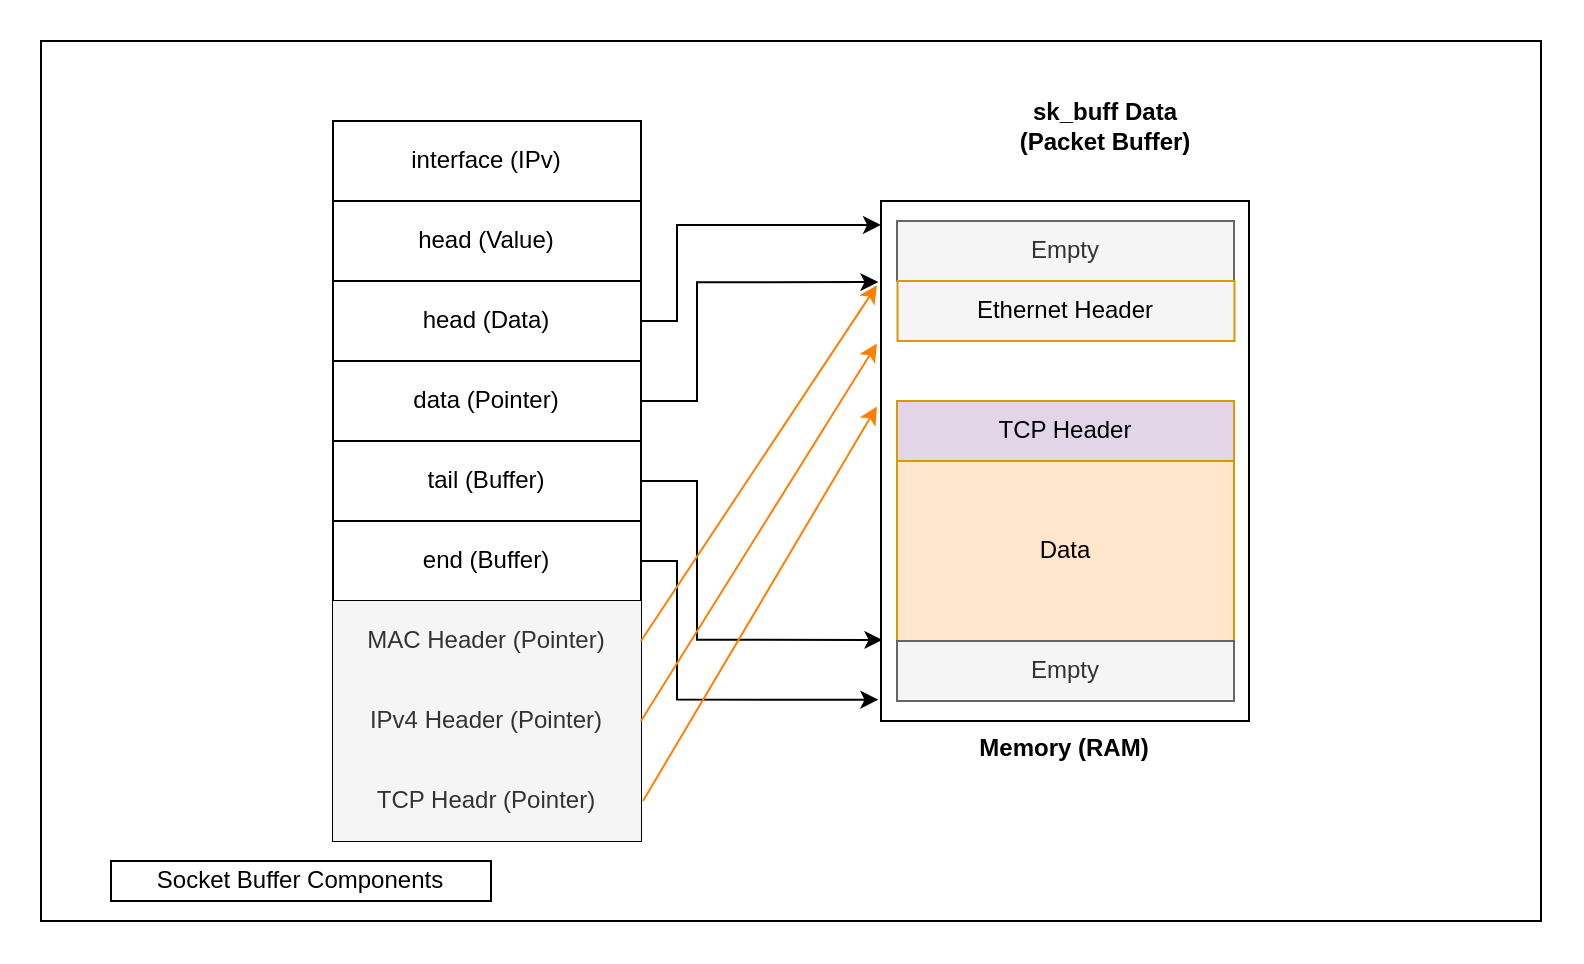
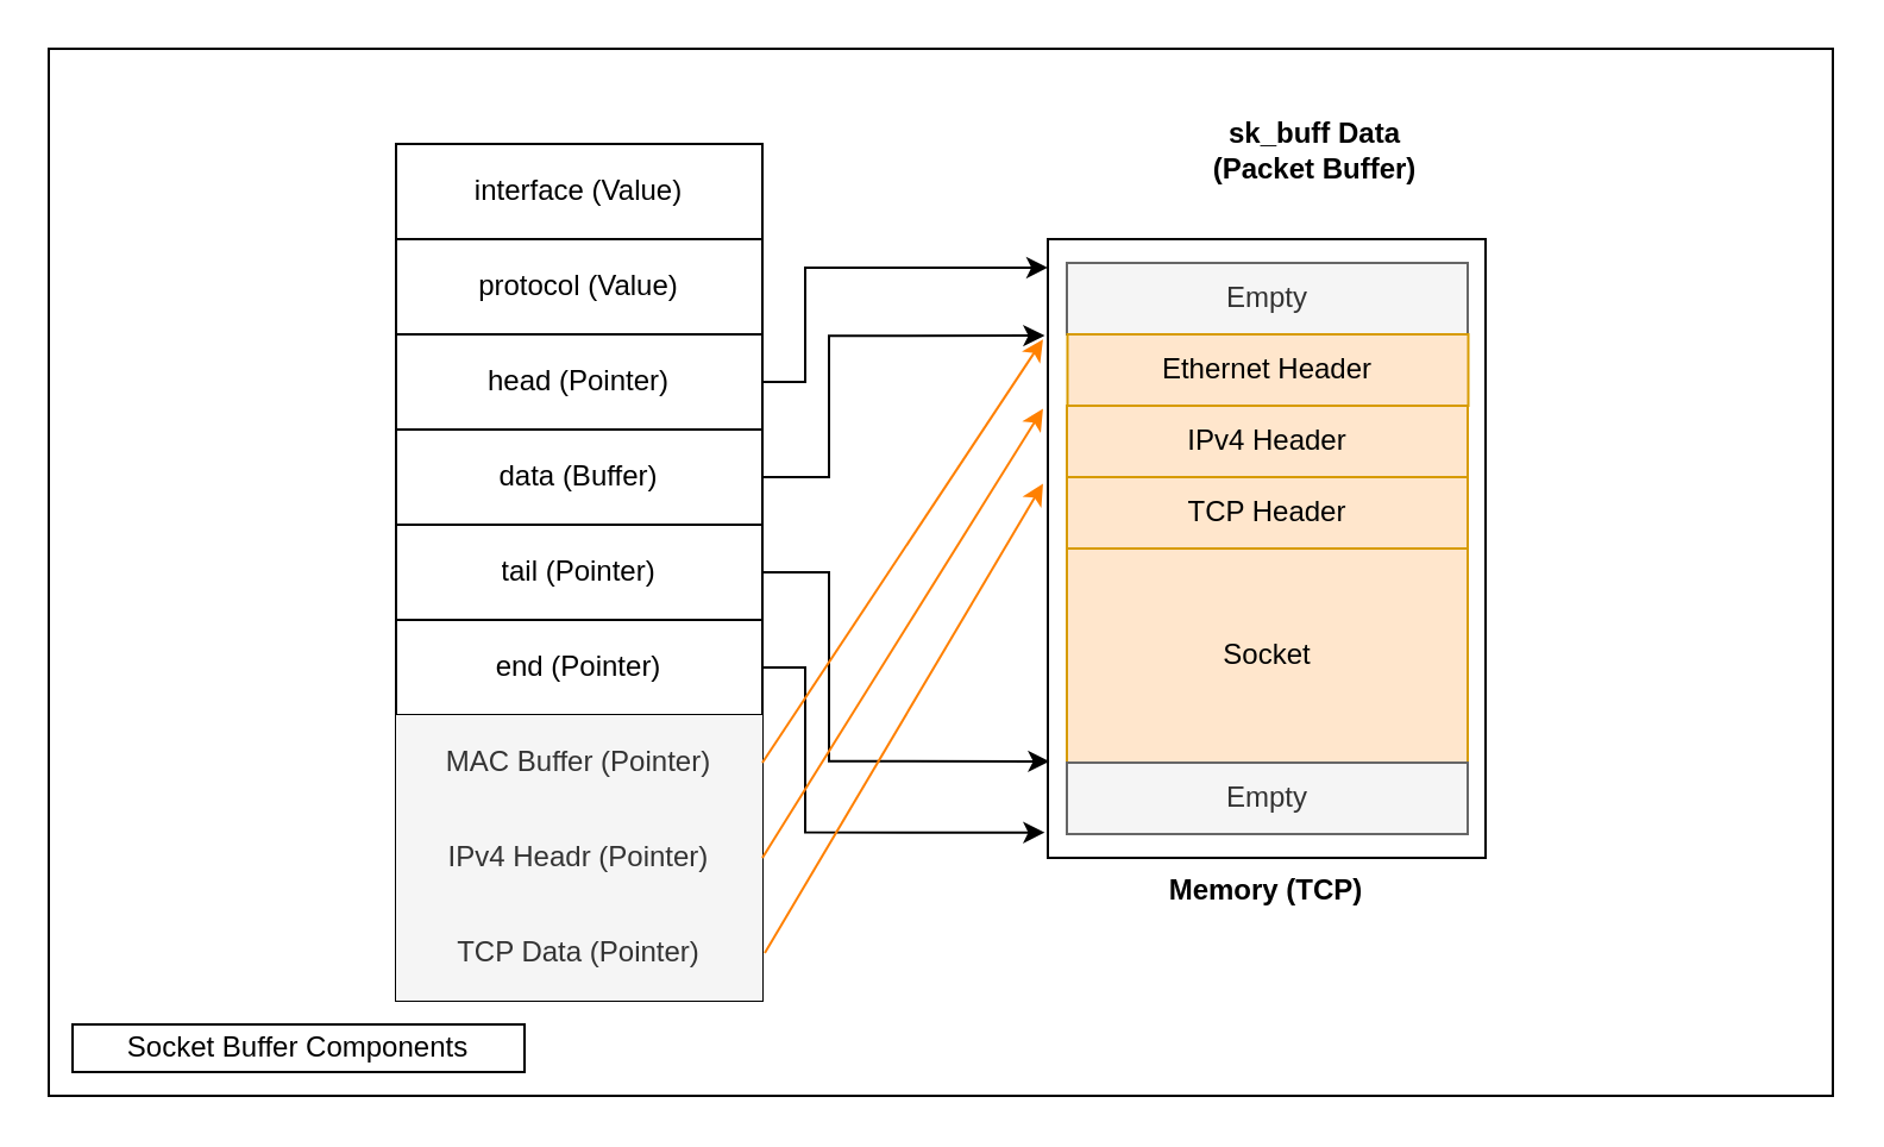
- <mxCell id="13" value="interface (IPv)" style="shape=partialRectangle;html=1;whiteSpace=wrap;connectable=0;fillColor=none;top=0;left=0;bottom=0;right=0;overflow=hidden;" parent="12" vertex="1"><mxGeometry width="154" height="40" as="geometry"><mxRectangle width="154" height="40" as="alternateBounds" /></mxGeometry></mxCell>
+ <mxCell id="13" value="interface (Value)" style="shape=partialRectangle;html=1;whiteSpace=wrap;connectable=0;fillColor=none;top=0;left=0;bottom=0;right=0;overflow=hidden;" parent="12" vertex="1"><mxGeometry width="154" height="40" as="geometry"><mxRectangle width="154" height="40" as="alternateBounds" /></mxGeometry></mxCell>
- <mxCell id="15" value="head (Value)" style="shape=partialRectangle;html=1;whiteSpace=wrap;connectable=0;fillColor=none;top=0;left=0;bottom=0;right=0;overflow=hidden;" parent="14" vertex="1"><mxGeometry width="154" height="40" as="geometry"><mxRectangle width="154" height="40" as="alternateBounds" /></mxGeometry></mxCell>
+ <mxCell id="15" value="protocol (Value)" style="shape=partialRectangle;html=1;whiteSpace=wrap;connectable=0;fillColor=none;top=0;left=0;bottom=0;right=0;overflow=hidden;" parent="14" vertex="1"><mxGeometry width="154" height="40" as="geometry"><mxRectangle width="154" height="40" as="alternateBounds" /></mxGeometry></mxCell>
- <mxCell id="6" value="Ethernet Header" style="rounded=0;whiteSpace=wrap;html=1;fillColor=#f5f5f5;strokeColor=#d79b00;" parent="2" vertex="1"><mxGeometry x="428.25" y="120" width="168.5" height="30" as="geometry" /></mxCell>
+ <mxCell id="6" value="Ethernet Header" style="rounded=0;whiteSpace=wrap;html=1;fillColor=#ffe6cc;strokeColor=#d79b00;" parent="2" vertex="1"><mxGeometry x="428.25" y="120" width="168.5" height="30" as="geometry" /></mxCell>
- <mxCell id="17" value="head (Data)" style="shape=partialRectangle;html=1;whiteSpace=wrap;connectable=0;fillColor=none;top=0;left=0;bottom=0;right=0;overflow=hidden;" parent="16" vertex="1"><mxGeometry width="154" height="40" as="geometry"><mxRectangle width="154" height="40" as="alternateBounds" /></mxGeometry></mxCell>
+ <mxCell id="17" value="head (Pointer)" style="shape=partialRectangle;html=1;whiteSpace=wrap;connectable=0;fillColor=none;top=0;left=0;bottom=0;right=0;overflow=hidden;" parent="16" vertex="1"><mxGeometry width="154" height="40" as="geometry"><mxRectangle width="154" height="40" as="alternateBounds" /></mxGeometry></mxCell>
+ <mxCell id="7" value="IPv4 Header" style="rounded=0;whiteSpace=wrap;html=1;fillColor=#ffe6cc;strokeColor=#d79b00;" parent="2" vertex="1"><mxGeometry x="428" y="150" width="168.5" height="30" as="geometry" /></mxCell>
- <mxCell id="19" value="data (Pointer)" style="shape=partialRectangle;html=1;whiteSpace=wrap;connectable=0;fillColor=none;top=0;left=0;bottom=0;right=0;overflow=hidden;" parent="18" vertex="1"><mxGeometry width="154" height="40" as="geometry"><mxRectangle width="154" height="40" as="alternateBounds" /></mxGeometry></mxCell>
+ <mxCell id="19" value="data (Buffer)" style="shape=partialRectangle;html=1;whiteSpace=wrap;connectable=0;fillColor=none;top=0;left=0;bottom=0;right=0;overflow=hidden;" parent="18" vertex="1"><mxGeometry width="154" height="40" as="geometry"><mxRectangle width="154" height="40" as="alternateBounds" /></mxGeometry></mxCell>
- <mxCell id="8" value="TCP Header" style="rounded=0;whiteSpace=wrap;html=1;fillColor=#e1d5e7;strokeColor=#d79b00;" parent="2" vertex="1"><mxGeometry x="428" y="180" width="168.5" height="30" as="geometry" /></mxCell>
+ <mxCell id="8" value="TCP Header" style="rounded=0;whiteSpace=wrap;html=1;fillColor=#ffe6cc;strokeColor=#d79b00;" parent="2" vertex="1"><mxGeometry x="428" y="180" width="168.5" height="30" as="geometry" /></mxCell>
- <mxCell id="21" value="tail (Buffer)" style="shape=partialRectangle;html=1;whiteSpace=wrap;connectable=0;fillColor=none;top=0;left=0;bottom=0;right=0;overflow=hidden;" parent="20" vertex="1"><mxGeometry width="154" height="40" as="geometry"><mxRectangle width="154" height="40" as="alternateBounds" /></mxGeometry></mxCell>
+ <mxCell id="21" value="tail (Pointer)" style="shape=partialRectangle;html=1;whiteSpace=wrap;connectable=0;fillColor=none;top=0;left=0;bottom=0;right=0;overflow=hidden;" parent="20" vertex="1"><mxGeometry width="154" height="40" as="geometry"><mxRectangle width="154" height="40" as="alternateBounds" /></mxGeometry></mxCell>
- <mxCell id="9" value="Data" style="rounded=0;whiteSpace=wrap;html=1;fillColor=#ffe6cc;strokeColor=#d79b00;" parent="2" vertex="1"><mxGeometry x="428" y="210" width="168.5" height="90" as="geometry" /></mxCell>
+ <mxCell id="9" value="Socket" style="rounded=0;whiteSpace=wrap;html=1;fillColor=#ffe6cc;strokeColor=#d79b00;" parent="2" vertex="1"><mxGeometry x="428" y="210" width="168.5" height="90" as="geometry" /></mxCell>
- <mxCell id="23" value="end (Buffer)" style="shape=partialRectangle;html=1;whiteSpace=wrap;connectable=0;fillColor=none;top=0;left=0;bottom=0;right=0;overflow=hidden;" parent="22" vertex="1"><mxGeometry width="154" height="40" as="geometry"><mxRectangle width="154" height="40" as="alternateBounds" /></mxGeometry></mxCell>
+ <mxCell id="23" value="end (Pointer)" style="shape=partialRectangle;html=1;whiteSpace=wrap;connectable=0;fillColor=none;top=0;left=0;bottom=0;right=0;overflow=hidden;" parent="22" vertex="1"><mxGeometry width="154" height="40" as="geometry"><mxRectangle width="154" height="40" as="alternateBounds" /></mxGeometry></mxCell>
- <mxCell id="25" value="MAC Header (Pointer)" style="shape=partialRectangle;html=1;whiteSpace=wrap;connectable=0;fillColor=#f5f5f5;top=0;left=0;bottom=0;right=0;overflow=hidden;strokeColor=default;fontColor=#333333;perimeterSpacing=1;" parent="24" vertex="1"><mxGeometry width="154" height="40" as="geometry"><mxRectangle width="154" height="40" as="alternateBounds" /></mxGeometry></mxCell>
+ <mxCell id="25" value="MAC Buffer (Pointer)" style="shape=partialRectangle;html=1;whiteSpace=wrap;connectable=0;fillColor=#f5f5f5;top=0;left=0;bottom=0;right=0;overflow=hidden;strokeColor=default;fontColor=#333333;perimeterSpacing=1;" parent="24" vertex="1"><mxGeometry width="154" height="40" as="geometry"><mxRectangle width="154" height="40" as="alternateBounds" /></mxGeometry></mxCell>
- <mxCell id="27" value="IPv4 Header (Pointer)" style="shape=partialRectangle;html=1;whiteSpace=wrap;connectable=0;fillColor=#f5f5f5;top=0;left=0;bottom=0;right=0;overflow=hidden;strokeColor=#666666;fontColor=#333333;" parent="26" vertex="1"><mxGeometry width="154" height="40" as="geometry"><mxRectangle width="154" height="40" as="alternateBounds" /></mxGeometry></mxCell>
+ <mxCell id="27" value="IPv4 Headr (Pointer)" style="shape=partialRectangle;html=1;whiteSpace=wrap;connectable=0;fillColor=#f5f5f5;top=0;left=0;bottom=0;right=0;overflow=hidden;strokeColor=#666666;fontColor=#333333;" parent="26" vertex="1"><mxGeometry width="154" height="40" as="geometry"><mxRectangle width="154" height="40" as="alternateBounds" /></mxGeometry></mxCell>
- <mxCell id="4" value="Memory (RAM)" style="whiteSpace=wrap;html=1;labelPosition=center;verticalLabelPosition=bottom;align=center;verticalAlign=top;fontStyle=1" parent="2" vertex="1"><mxGeometry x="420" y="80" width="184" height="260" as="geometry" /></mxCell>
+ <mxCell id="4" value="Memory (TCP)" style="whiteSpace=wrap;html=1;labelPosition=center;verticalLabelPosition=bottom;align=center;verticalAlign=top;fontStyle=1" parent="2" vertex="1"><mxGeometry x="420" y="80" width="184" height="260" as="geometry" /></mxCell>
- <mxCell id="29" value="TCP Headr (Pointer)" style="shape=partialRectangle;html=1;whiteSpace=wrap;connectable=0;fillColor=#f5f5f5;top=0;left=0;bottom=0;right=0;overflow=hidden;strokeColor=#666666;fontColor=#333333;" parent="28" vertex="1"><mxGeometry width="154" height="40" as="geometry"><mxRectangle width="154" height="40" as="alternateBounds" /></mxGeometry></mxCell>
+ <mxCell id="29" value="TCP Data (Pointer)" style="shape=partialRectangle;html=1;whiteSpace=wrap;connectable=0;fillColor=#f5f5f5;top=0;left=0;bottom=0;right=0;overflow=hidden;strokeColor=#666666;fontColor=#333333;" parent="28" vertex="1"><mxGeometry width="154" height="40" as="geometry"><mxRectangle width="154" height="40" as="alternateBounds" /></mxGeometry></mxCell>
- <mxCell id="37" value="Socket Buffer Components" style="rounded=0;whiteSpace=wrap;html=1;" parent="1" vertex="1"><mxGeometry x="55" y="430" width="190" height="20" as="geometry" /></mxCell>
+ <mxCell id="37" value="Socket Buffer Components" style="rounded=0;whiteSpace=wrap;html=1;" parent="1" vertex="1"><mxGeometry x="30" y="430" width="190" height="20" as="geometry" /></mxCell>
